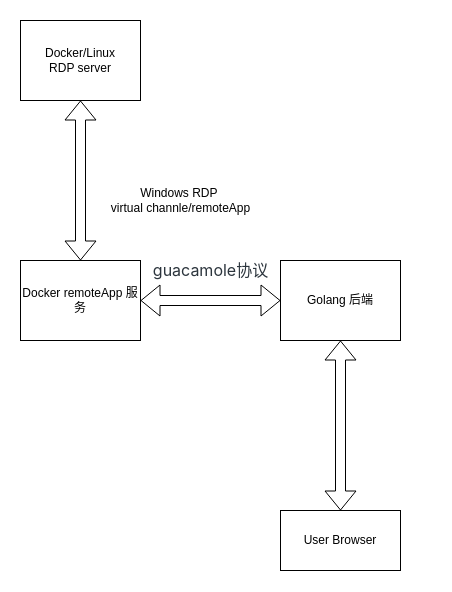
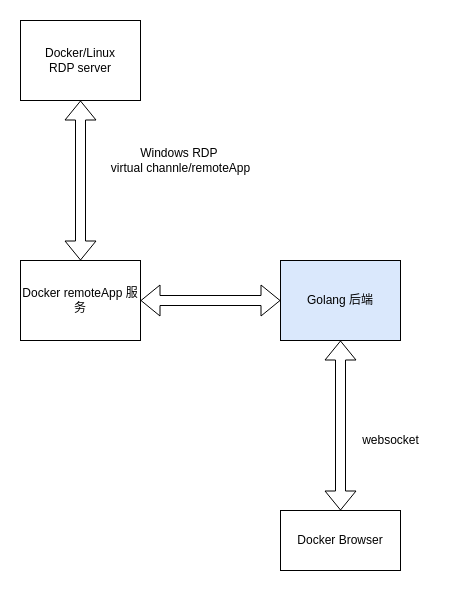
- <mxCell id="6" value="Windows RDP&amp;nbsp;&lt;br&gt;virtual channle/remoteApp" style="text;html=1;align=center;verticalAlign=middle;resizable=0;points=[];autosize=1;strokeColor=none;fillColor=none;" vertex="1" parent="1"><mxGeometry x="100" y="180" width="160" height="40" as="geometry" /></mxCell>
+ <mxCell id="6" value="Windows RDP&amp;nbsp;&lt;br&gt;virtual channle/remoteApp" style="text;html=1;align=center;verticalAlign=middle;resizable=0;points=[];autosize=1;strokeColor=none;fillColor=none;" vertex="1" parent="1"><mxGeometry x="100" y="140" width="160" height="40" as="geometry" /></mxCell>
- <mxCell id="11" value="&lt;span style=&quot;color: rgb(44, 53, 61); font-family: &amp;quot;SF Pro Text&amp;quot;, &amp;quot;SF Pro Icons&amp;quot;, &amp;quot;Helvetica Neue&amp;quot;, &amp;quot;Hiragino Sans GB&amp;quot;, Helvetica, sans-serif, &amp;quot;PingFang SC&amp;quot;, Arial, &amp;quot;Heiti SC&amp;quot;, &amp;quot;Microsoft YaHei&amp;quot;, &amp;quot;WenQuanYi Micro Hei&amp;quot;, Tahoma; font-size: 16px; text-align: start; background-color: rgb(255, 255, 255);&quot;&gt;guacamole协议&lt;/span&gt;" style="text;html=1;align=center;verticalAlign=middle;resizable=0;points=[];autosize=1;strokeColor=none;fillColor=none;" vertex="1" parent="1"><mxGeometry x="145" y="255" width="130" height="30" as="geometry" /></mxCell>
- <mxCell id="8" value="Golang 后端" style="rounded=0;whiteSpace=wrap;html=1;" vertex="1" parent="1"><mxGeometry x="280" y="260" width="120" height="80" as="geometry" /></mxCell>
+ <mxCell id="8" value="Golang 后端" style="rounded=0;whiteSpace=wrap;html=1;fillColor=#dae8fc;" vertex="1" parent="1"><mxGeometry x="280" y="260" width="120" height="80" as="geometry" /></mxCell>
+ <mxCell id="10" value="websocket" style="text;html=1;align=center;verticalAlign=middle;resizable=0;points=[];autosize=1;strokeColor=none;fillColor=none;" vertex="1" parent="1"><mxGeometry x="350" y="425" width="80" height="30" as="geometry" /></mxCell>
- <mxCell id="4" value="User Browser" style="rounded=0;whiteSpace=wrap;html=1;fillColor=none;" vertex="1" parent="1"><mxGeometry x="280" y="510" width="120" height="60" as="geometry" /></mxCell>
+ <mxCell id="4" value="Docker Browser" style="rounded=0;whiteSpace=wrap;html=1;fillColor=none;" vertex="1" parent="1"><mxGeometry x="280" y="510" width="120" height="60" as="geometry" /></mxCell>
